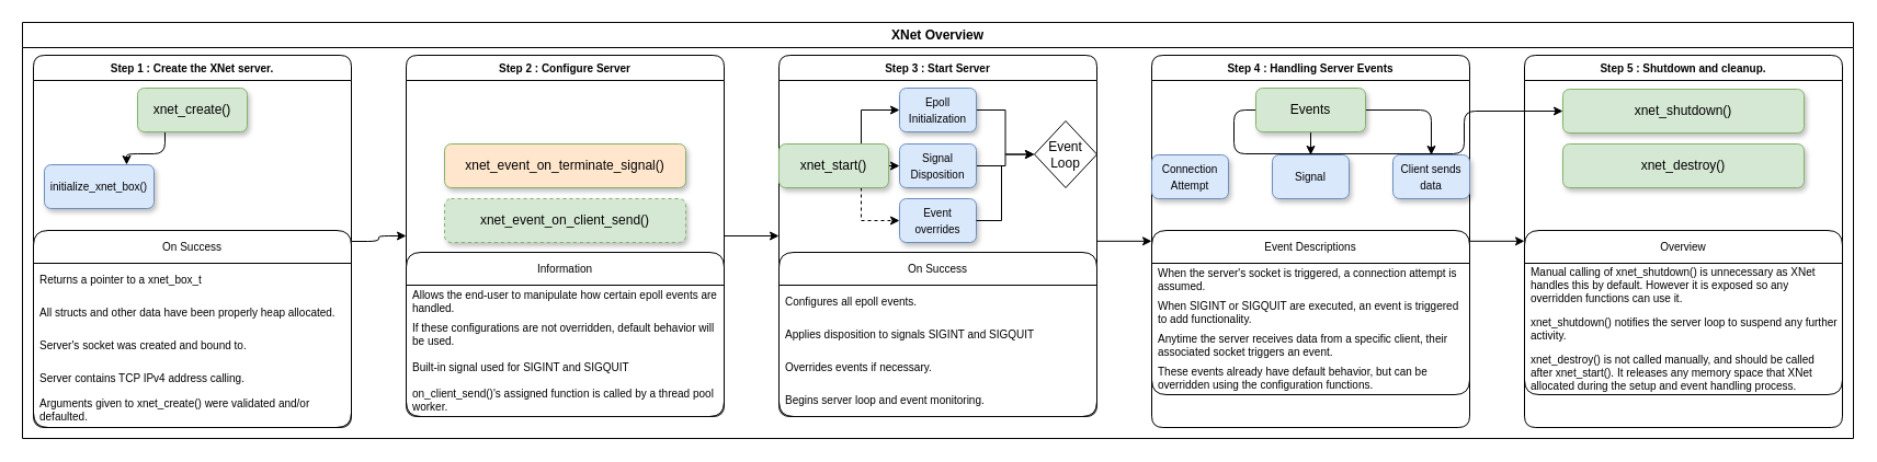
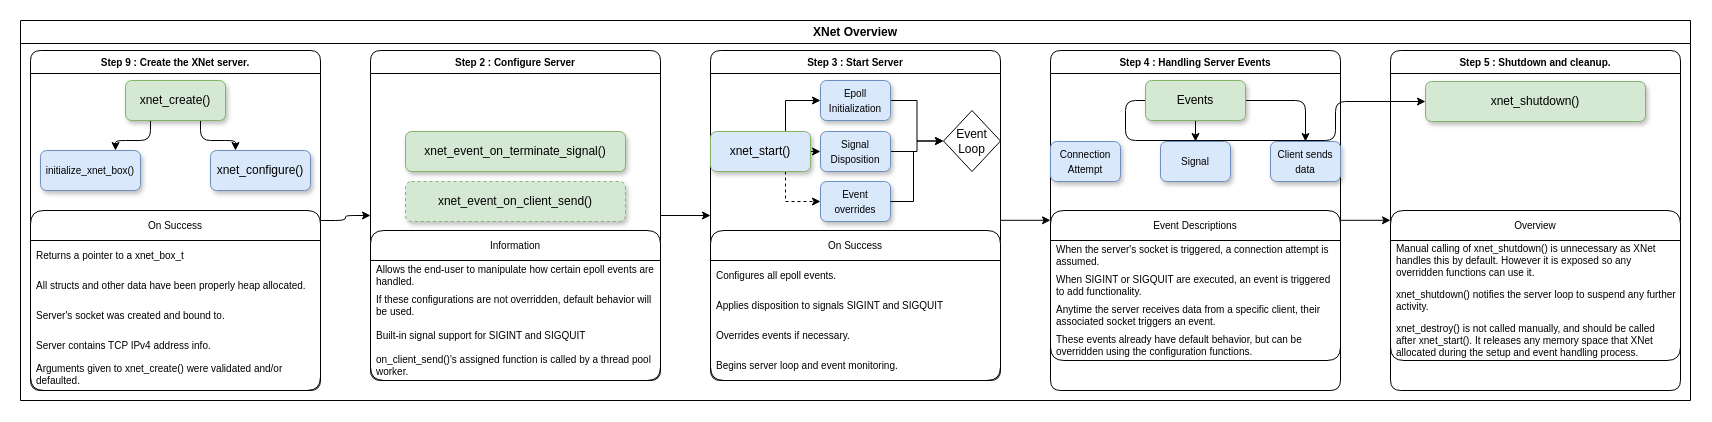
- <mxCell id="4" value="Step 1 : Create the XNet server." style="swimlane;whiteSpace=wrap;html=1;rounded=1;shadow=0;glass=0;strokeColor=default;fontSize=10;fillColor=default;swimlaneLine=1;collapsible=0;" parent="2" vertex="1"><mxGeometry x="10" y="30" width="290" height="340" as="geometry"><mxRectangle x="10" y="30" width="190" height="30" as="alternateBounds" /></mxGeometry></mxCell>
+ <mxCell id="4" value="Step 9 : Create the XNet server." style="swimlane;whiteSpace=wrap;html=1;rounded=1;shadow=0;glass=0;strokeColor=default;fontSize=10;fillColor=default;swimlaneLine=1;collapsible=0;" parent="2" vertex="1"><mxGeometry x="10" y="30" width="290" height="340" as="geometry"><mxRectangle x="10" y="30" width="190" height="30" as="alternateBounds" /></mxGeometry></mxCell>
+ <mxCell id="5" style="edgeStyle=orthogonalEdgeStyle;rounded=1;orthogonalLoop=1;jettySize=auto;html=1;exitX=0.75;exitY=1;exitDx=0;exitDy=0;entryX=0.25;entryY=0;entryDx=0;entryDy=0;fontSize=10;" parent="4" source="7" target="9" edge="1"><mxGeometry relative="1" as="geometry" /></mxCell>
- <mxCell id="23" value="xnet_event_on_terminate_signal()" style="whiteSpace=wrap;html=1;strokeColor=#82b366;fillColor=#ffe6cc;rounded=1;glass=0;shadow=1;" parent="17" vertex="1"><mxGeometry x="35" y="81" width="220" height="40" as="geometry" /></mxCell>
+ <mxCell id="23" value="xnet_event_on_terminate_signal()" style="whiteSpace=wrap;html=1;strokeColor=#82b366;fillColor=#d5e8d4;rounded=1;glass=0;shadow=1;" parent="17" vertex="1"><mxGeometry x="35" y="81" width="220" height="40" as="geometry" /></mxCell>
- <mxCell id="29" value="xnet_start()" style="whiteSpace=wrap;html=1;strokeColor=#82b366;fillColor=#d5e8d4;rounded=1;glass=0;shadow=1;" parent="25" vertex="1"><mxGeometry y="81" width="100" height="40" as="geometry" /></mxCell>
+ <mxCell id="29" value="xnet_start()" style="whiteSpace=wrap;html=1;strokeColor=#82b366;fillColor=#dae8fc;rounded=1;glass=0;shadow=1;" parent="25" vertex="1"><mxGeometry y="81" width="100" height="40" as="geometry" /></mxCell>
- <mxCell id="63" value="xnet_destroy()" style="whiteSpace=wrap;html=1;strokeColor=#82b366;fillColor=#d5e8d4;rounded=1;glass=0;shadow=1;" vertex="1" parent="57"><mxGeometry x="35" y="81" width="220" height="40" as="geometry" /></mxCell>
+ <mxCell id="9" value="xnet_configure()" style="whiteSpace=wrap;html=1;strokeColor=#6c8ebf;fillColor=#dae8fc;rounded=1;glass=0;shadow=1;" parent="4" vertex="1"><mxGeometry x="180" y="100" width="100" height="40" as="geometry" /></mxCell>
- <mxCell id="21" value="Built-in signal used for SIGINT and SIGQUIT" style="text;strokeColor=none;fillColor=none;align=left;verticalAlign=middle;spacingLeft=4;spacingRight=4;overflow=hidden;points=[[0,0.5],[1,0.5]];portConstraint=eastwest;rotatable=0;whiteSpace=wrap;html=1;rounded=1;shadow=0;glass=0;fontSize=10;" parent="18" vertex="1"><mxGeometry y="90" width="290" height="30" as="geometry" /></mxCell>
+ <mxCell id="21" value="Built-in signal support for SIGINT and SIGQUIT" style="text;strokeColor=none;fillColor=none;align=left;verticalAlign=middle;spacingLeft=4;spacingRight=4;overflow=hidden;points=[[0,0.5],[1,0.5]];portConstraint=eastwest;rotatable=0;whiteSpace=wrap;html=1;rounded=1;shadow=0;glass=0;fontSize=10;" parent="18" vertex="1"><mxGeometry y="90" width="290" height="30" as="geometry" /></mxCell>
- <mxCell id="14" value="Server contains TCP IPv4 address calling." style="text;strokeColor=none;fillColor=none;align=left;verticalAlign=middle;spacingLeft=4;spacingRight=4;overflow=hidden;points=[[0,0.5],[1,0.5]];portConstraint=eastwest;rotatable=0;whiteSpace=wrap;html=1;rounded=1;shadow=0;glass=0;fontSize=10;" parent="10" vertex="1"><mxGeometry y="120" width="290" height="30" as="geometry" /></mxCell>
+ <mxCell id="14" value="Server contains TCP IPv4 address info." style="text;strokeColor=none;fillColor=none;align=left;verticalAlign=middle;spacingLeft=4;spacingRight=4;overflow=hidden;points=[[0,0.5],[1,0.5]];portConstraint=eastwest;rotatable=0;whiteSpace=wrap;html=1;rounded=1;shadow=0;glass=0;fontSize=10;" parent="10" vertex="1"><mxGeometry y="120" width="290" height="30" as="geometry" /></mxCell>
